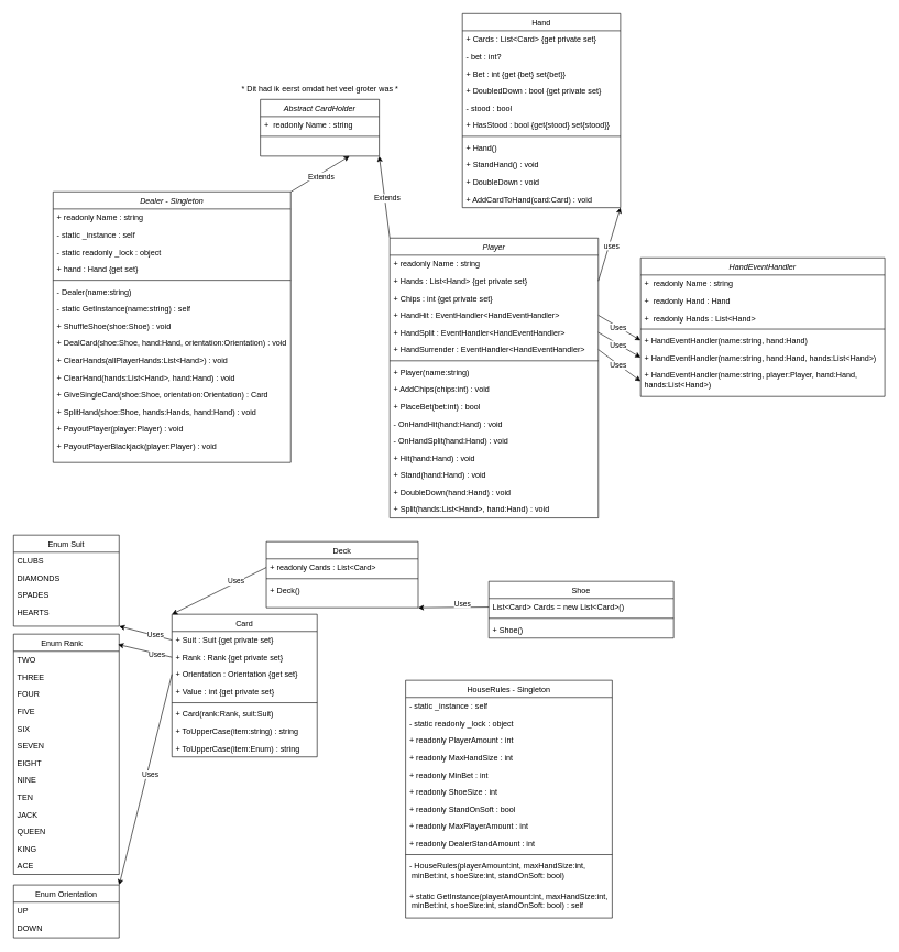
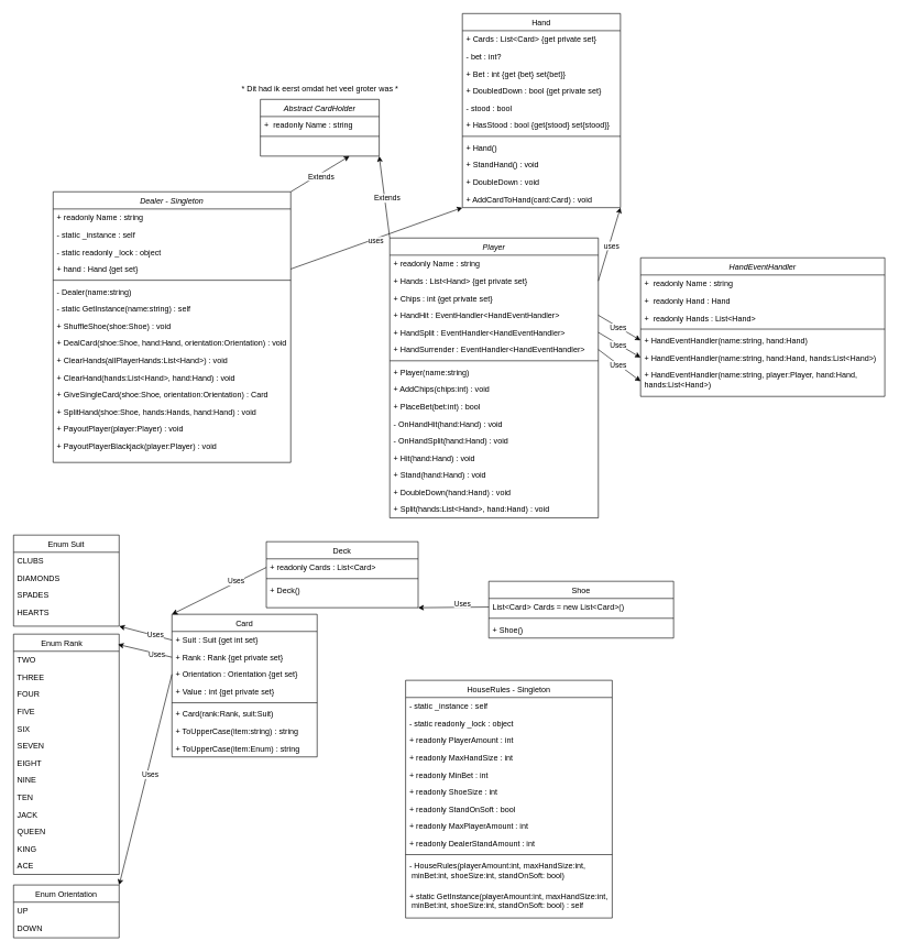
+ <mxCell id="129" value="" style="endArrow=classic;html=1;rounded=0;exitX=1;exitY=0.5;exitDx=0;exitDy=0;entryX=0;entryY=1;entryDx=0;entryDy=0;" edge="1" parent="1" source="6" target="117"><mxGeometry width="50" height="50" relative="1" as="geometry"><mxPoint x="460" as="sourcePoint" y="420" /><mxPoint x="630" y="370" as="targetPoint" /></mxGeometry></mxCell>
+ <mxCell id="130" value="uses" style="edgeLabel;html=1;align=center;verticalAlign=middle;resizable=0;points=[];" vertex="1" connectable="0" parent="129"><mxGeometry x="-0.025" y="-3" relative="1" as="geometry"><mxPoint as="offset" /></mxGeometry></mxCell>
- <mxCell id="19" value="+ Suit : Suit {get private set}" style="text;align=left;verticalAlign=top;spacingLeft=4;spacingRight=4;overflow=hidden;rotatable=0;points=[[0,0.5],[1,0.5]];portConstraint=eastwest;" parent="18" vertex="1"><mxGeometry y="26" width="220" height="26" as="geometry" /></mxCell>
+ <mxCell id="19" value="+ Suit : Suit {get int set}" style="text;align=left;verticalAlign=top;spacingLeft=4;spacingRight=4;overflow=hidden;rotatable=0;points=[[0,0.5],[1,0.5]];portConstraint=eastwest;" parent="18" vertex="1"><mxGeometry y="26" width="220" height="26" as="geometry" /></mxCell>
